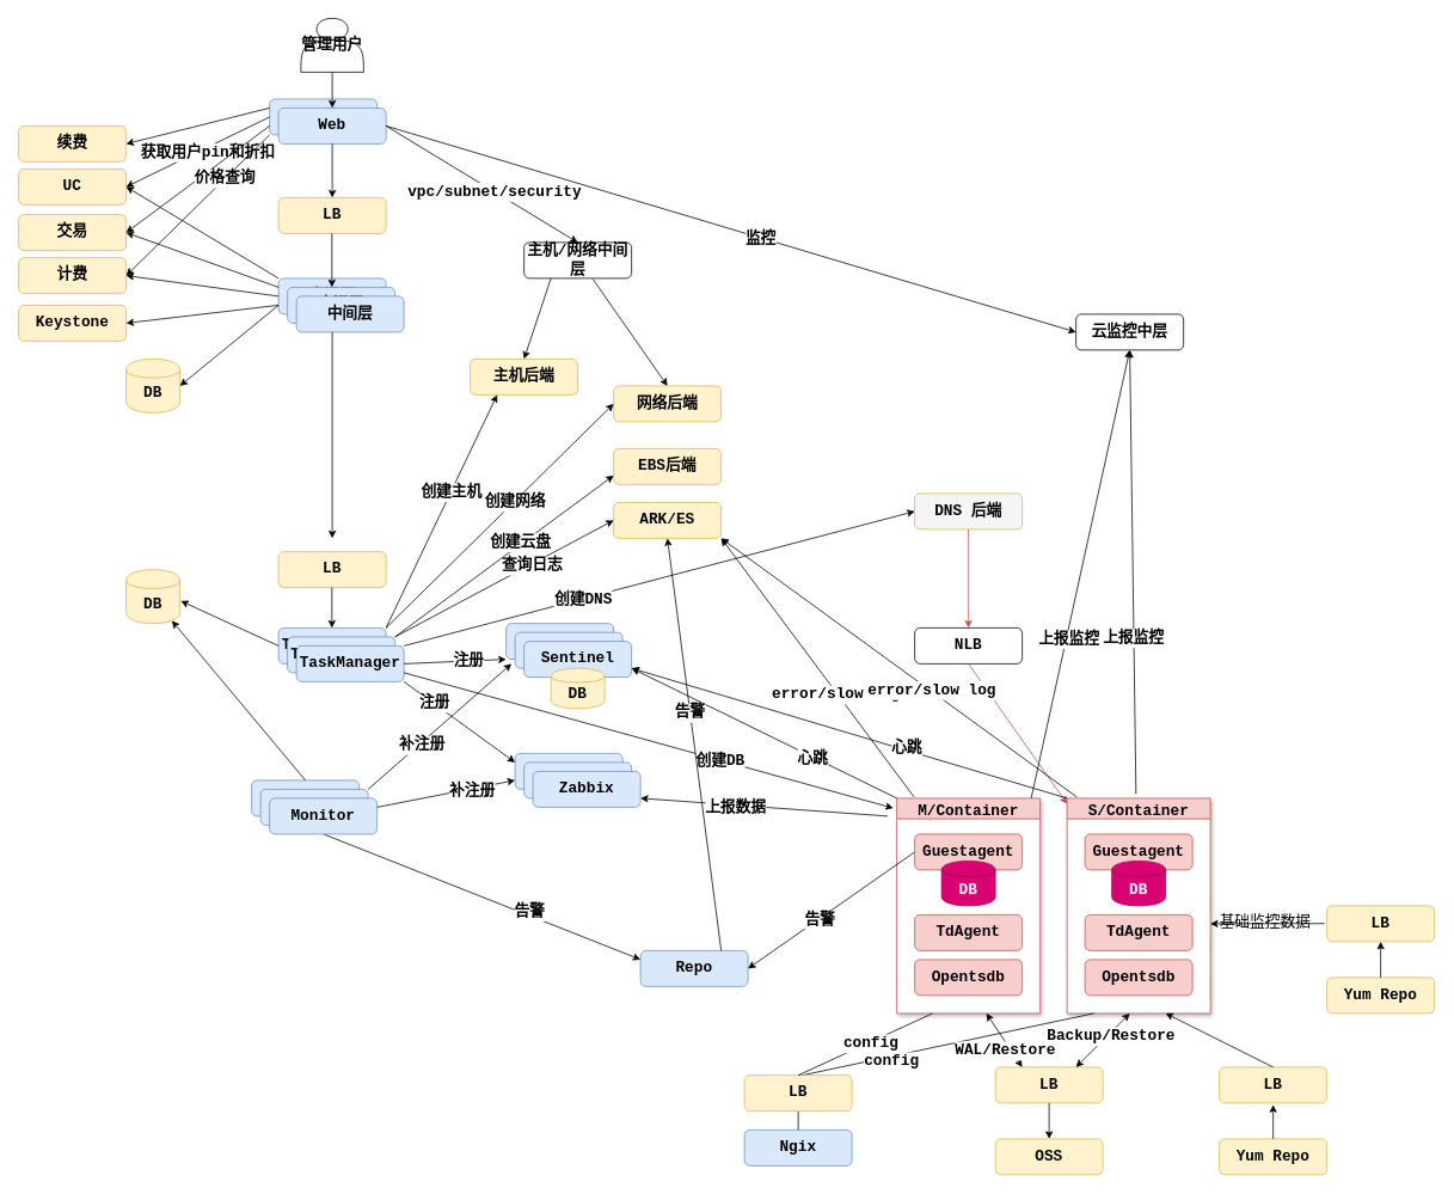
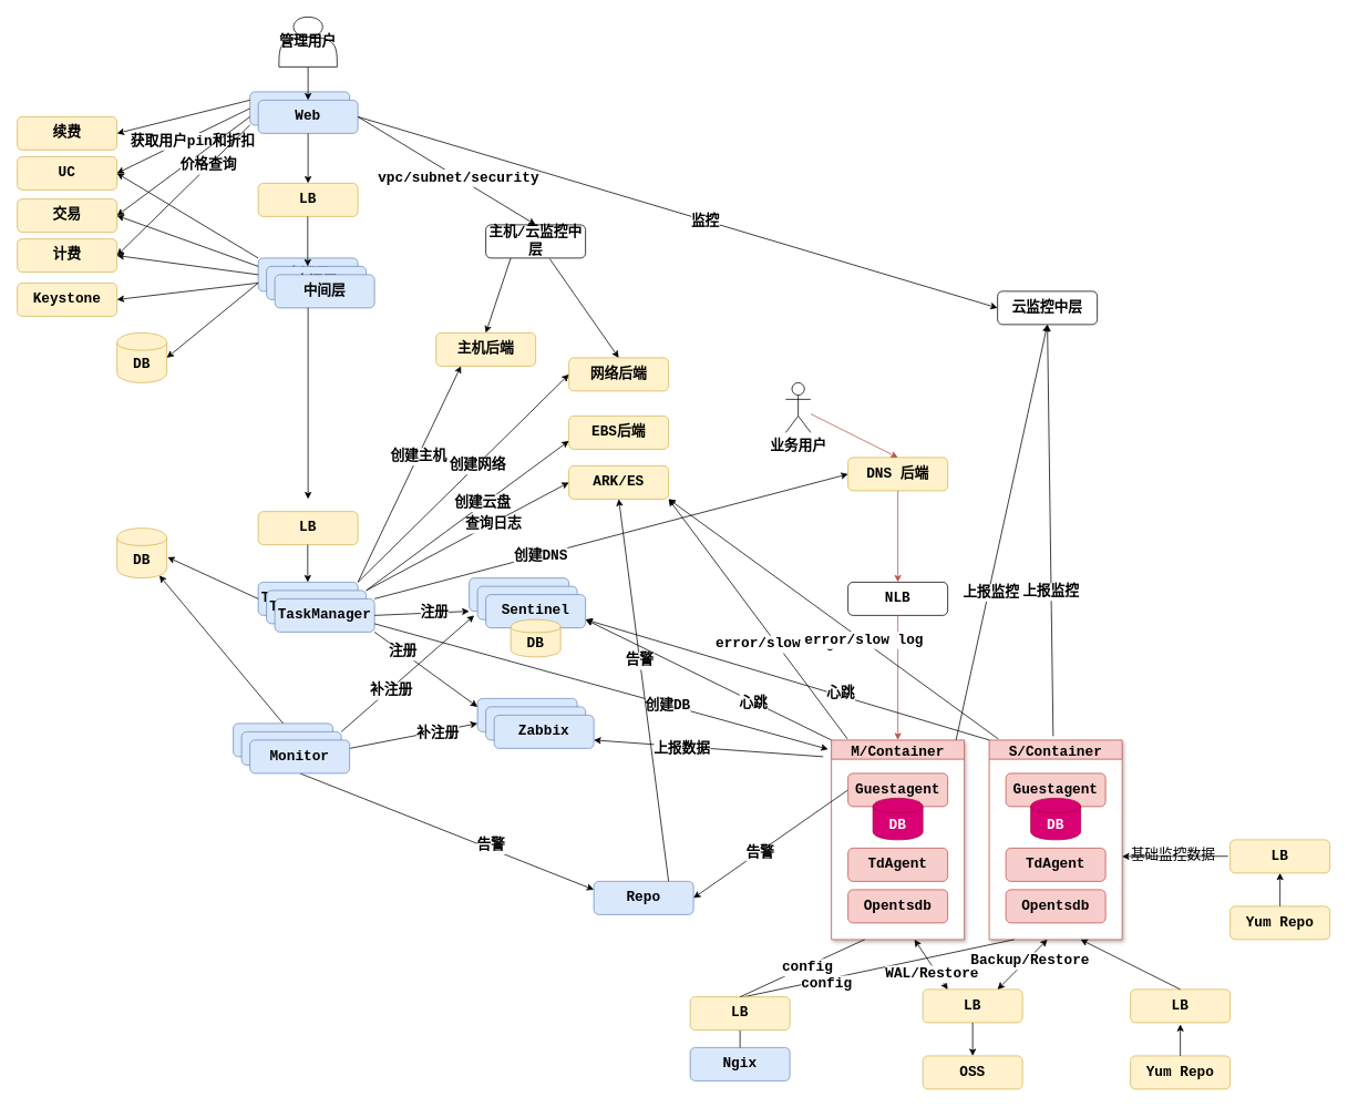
- <mxCell id="64" value="主机/网络中间层" style="rounded=1;whiteSpace=wrap;html=1;fontSize=17;glass=0;strokeWidth=1;shadow=0;fontStyle=1;fontFamily=Courier New;" parent="1" vertex="1"><mxGeometry x="584" y="270" width="120" height="40" as="geometry" /></mxCell>
+ <mxCell id="64" value="主机/云监控中层" style="rounded=1;whiteSpace=wrap;html=1;fontSize=17;glass=0;strokeWidth=1;shadow=0;fontStyle=1;fontFamily=Courier New;" parent="1" vertex="1"><mxGeometry x="584" y="270" width="120" height="40" as="geometry" /></mxCell>
+ <mxCell id="80" value="业务用户" style="shape=umlActor;verticalLabelPosition=bottom;labelBackgroundColor=#ffffff;verticalAlign=top;html=1;outlineConnect=0;fontStyle=1;fontFamily=Courier New;fontSize=17;" parent="1" vertex="1"><mxGeometry x="945" y="460" width="30" height="60" as="geometry" /></mxCell>
+ <mxCell id="89" value="" style="endArrow=classic;html=1;entryX=0.5;entryY=0;entryDx=0;entryDy=0;fillColor=#f8cecc;strokeColor=#b85450;fontStyle=1;fontFamily=Courier New;fontSize=17;" parent="1" source="80" target="42" edge="1"><mxGeometry width="50" height="50" relative="1" as="geometry"><mxPoint x="830" y="350.8" as="sourcePoint" /><mxPoint x="903.2" y="560" as="targetPoint" /></mxGeometry></mxCell>
- <mxCell id="42" value="DNS 后端" style="rounded=1;whiteSpace=wrap;html=1;fontSize=17;glass=0;strokeWidth=1;shadow=0;fillColor=#f5f5f5;strokeColor=#d6b656;fontStyle=1;fontFamily=Courier New;" parent="1" vertex="1"><mxGeometry x="1020" y="550" width="120" height="40" as="geometry" /></mxCell>
+ <mxCell id="42" value="DNS 后端" style="rounded=1;whiteSpace=wrap;html=1;fontSize=17;glass=0;strokeWidth=1;shadow=0;fillColor=#fff2cc;strokeColor=#d6b656;fontStyle=1;fontFamily=Courier New;" parent="1" vertex="1"><mxGeometry x="1020" y="550" width="120" height="40" as="geometry" /></mxCell>
- <mxCell id="97" value="" style="endArrow=classic;html=1;exitX=0.5;exitY=1;exitDx=0;exitDy=0;fillColor=#f8cecc;strokeColor=#b85450;fontStyle=1;fontFamily=Courier New;fontSize=17;" parent="1" source="90" target="92" edge="1"><mxGeometry width="50" height="50" relative="1" as="geometry"><mxPoint x="940" y="771" as="sourcePoint" /><mxPoint x="1045.56" y="830" as="targetPoint" /></mxGeometry></mxCell>
+ <mxCell id="97" value="" style="endArrow=classic;html=1;entryX=0.5;entryY=0;entryDx=0;entryDy=0;exitX=0.5;exitY=1;exitDx=0;exitDy=0;fillColor=#f8cecc;strokeColor=#b85450;fontStyle=1;fontFamily=Courier New;fontSize=17;" parent="1" source="90" target="2" edge="1"><mxGeometry width="50" height="50" relative="1" as="geometry"><mxPoint x="940" y="771" as="sourcePoint" /><mxPoint x="1045.56" y="830" as="targetPoint" /></mxGeometry></mxCell>
